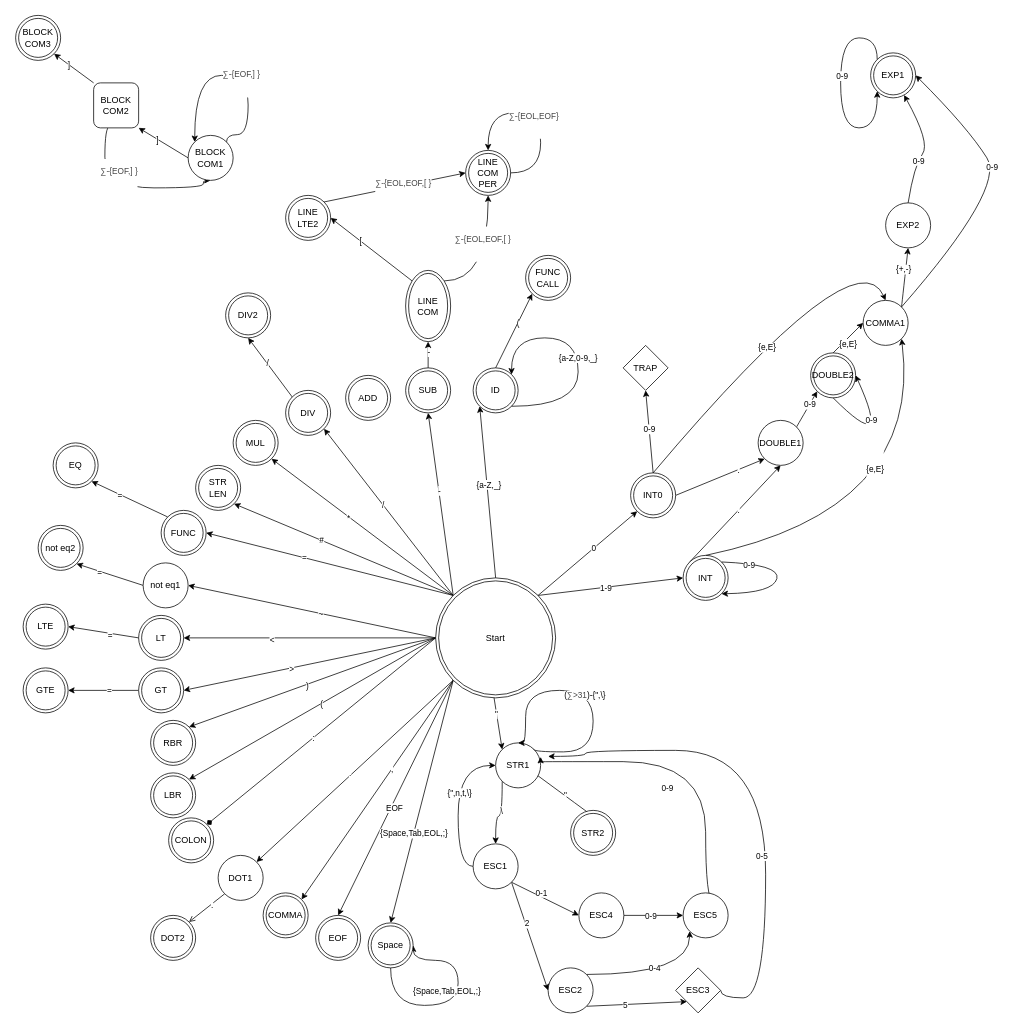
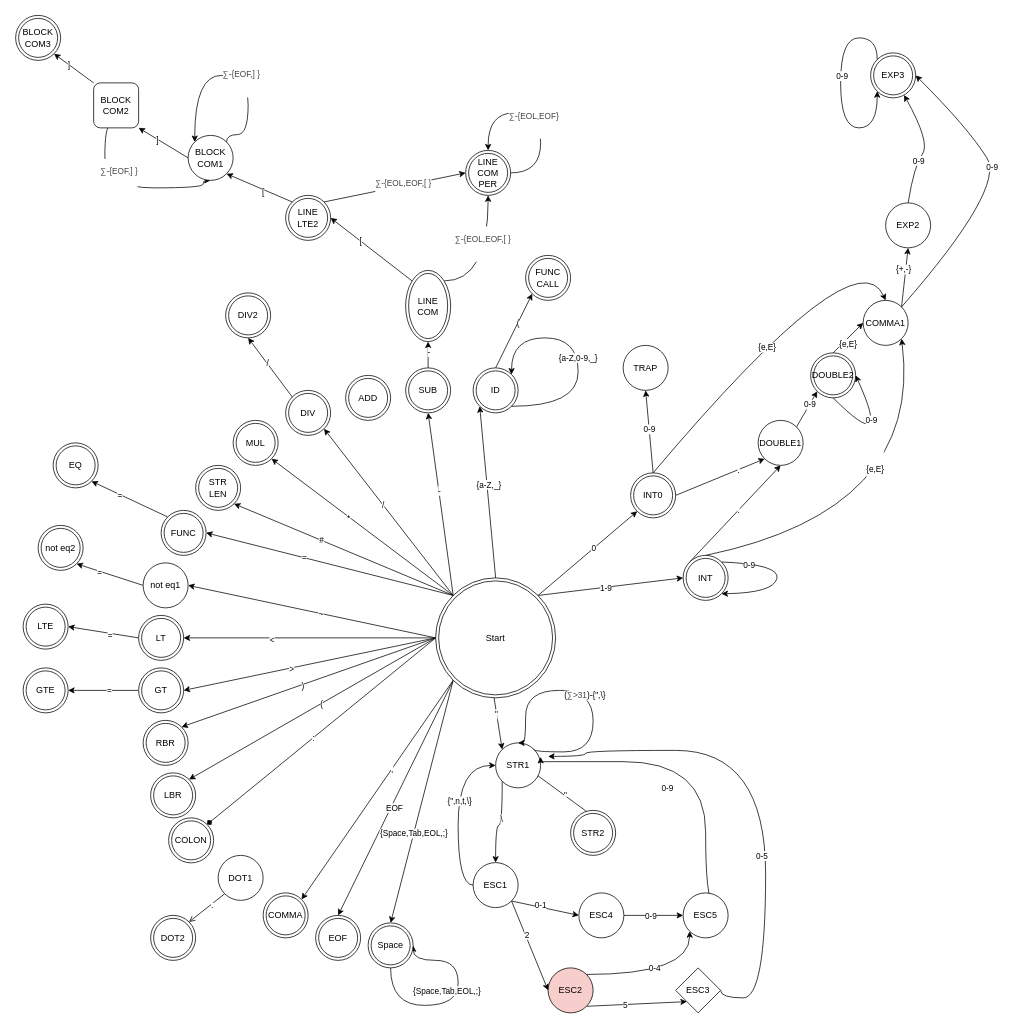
- <mxCell id="155" value="EXP1" style="ellipse;shape=doubleEllipse;whiteSpace=wrap;html=1;aspect=fixed;" parent="1" vertex="1"><mxGeometry x="1160" y="70" width="60" height="60" as="geometry" /></mxCell>
+ <mxCell id="155" value="EXP3" style="ellipse;shape=doubleEllipse;whiteSpace=wrap;html=1;aspect=fixed;" parent="1" vertex="1"><mxGeometry x="1160" y="70" width="60" height="60" as="geometry" /></mxCell>
+ <mxCell id="57" style="edgeStyle=none;rounded=0;orthogonalLoop=1;jettySize=auto;html=1;exitX=0;exitY=0;exitDx=0;exitDy=0;entryX=1;entryY=1;entryDx=0;entryDy=0;" parent="1" source="59" target="166" edge="1"><mxGeometry relative="1" as="geometry"><mxPoint x="301.213" y="221.213" as="targetPoint" /></mxGeometry></mxCell>
+ <mxCell id="58" value="[" style="edgeLabel;html=1;align=center;verticalAlign=middle;resizable=0;points=[];" parent="57" vertex="1" connectable="0"><mxGeometry x="0.23" y="-2" relative="1" as="geometry"><mxPoint x="14" y="12" as="offset" /></mxGeometry></mxCell>
- <mxCell id="163" value="TRAP" style="rhombus;whiteSpace=wrap;html=1;aspect=fixed;" parent="1" vertex="1"><mxGeometry x="830" y="460" width="60" height="60" as="geometry" /></mxCell>
+ <mxCell id="163" value="TRAP" style="ellipse;whiteSpace=wrap;html=1;aspect=fixed;" parent="1" vertex="1"><mxGeometry x="830" y="460" width="60" height="60" as="geometry" /></mxCell>
- <mxCell id="97" value="RBR" style="ellipse;shape=doubleEllipse;whiteSpace=wrap;html=1;" parent="1" vertex="1"><mxGeometry x="200" y="960" width="60" height="60" as="geometry" /></mxCell>
+ <mxCell id="97" value="RBR" style="ellipse;shape=doubleEllipse;whiteSpace=wrap;html=1;" parent="1" vertex="1"><mxGeometry x="190" y="960" width="60" height="60" as="geometry" /></mxCell>
- <mxCell id="39" style="rounded=0;orthogonalLoop=1;jettySize=auto;html=1;exitX=0;exitY=1;exitDx=0;exitDy=0;entryX=1;entryY=0;entryDx=0;entryDy=0;" parent="1" source="41" target="171" edge="1"><mxGeometry relative="1" as="geometry" /></mxCell>
- <mxCell id="40" value="." style="edgeLabel;html=1;align=center;verticalAlign=middle;resizable=0;points=[];" parent="39" vertex="1" connectable="0"><mxGeometry x="0.039" y="-2" relative="1" as="geometry"><mxPoint x="-1" as="offset" /></mxGeometry></mxCell>
- <mxCell id="118" value="ESC1" style="ellipse;whiteSpace=wrap;html=1;aspect=fixed;" parent="1" vertex="1"><mxGeometry x="629.99" y="1124.64" width="60" height="60" as="geometry" /></mxCell>
+ <mxCell id="118" value="ESC1" style="ellipse;whiteSpace=wrap;html=1;aspect=fixed;" parent="1" vertex="1"><mxGeometry x="629.99" y="1149.64" width="60" height="60" as="geometry" /></mxCell>
- <mxCell id="123" value="ESC2" style="ellipse;whiteSpace=wrap;html=1;aspect=fixed;" parent="1" vertex="1"><mxGeometry x="729.99" y="1290" width="60" height="60" as="geometry" /></mxCell>
+ <mxCell id="123" value="ESC2" style="ellipse;whiteSpace=wrap;html=1;aspect=fixed;fillColor=#f8cecc;" parent="1" vertex="1"><mxGeometry x="729.99" y="1290" width="60" height="60" as="geometry" /></mxCell>
